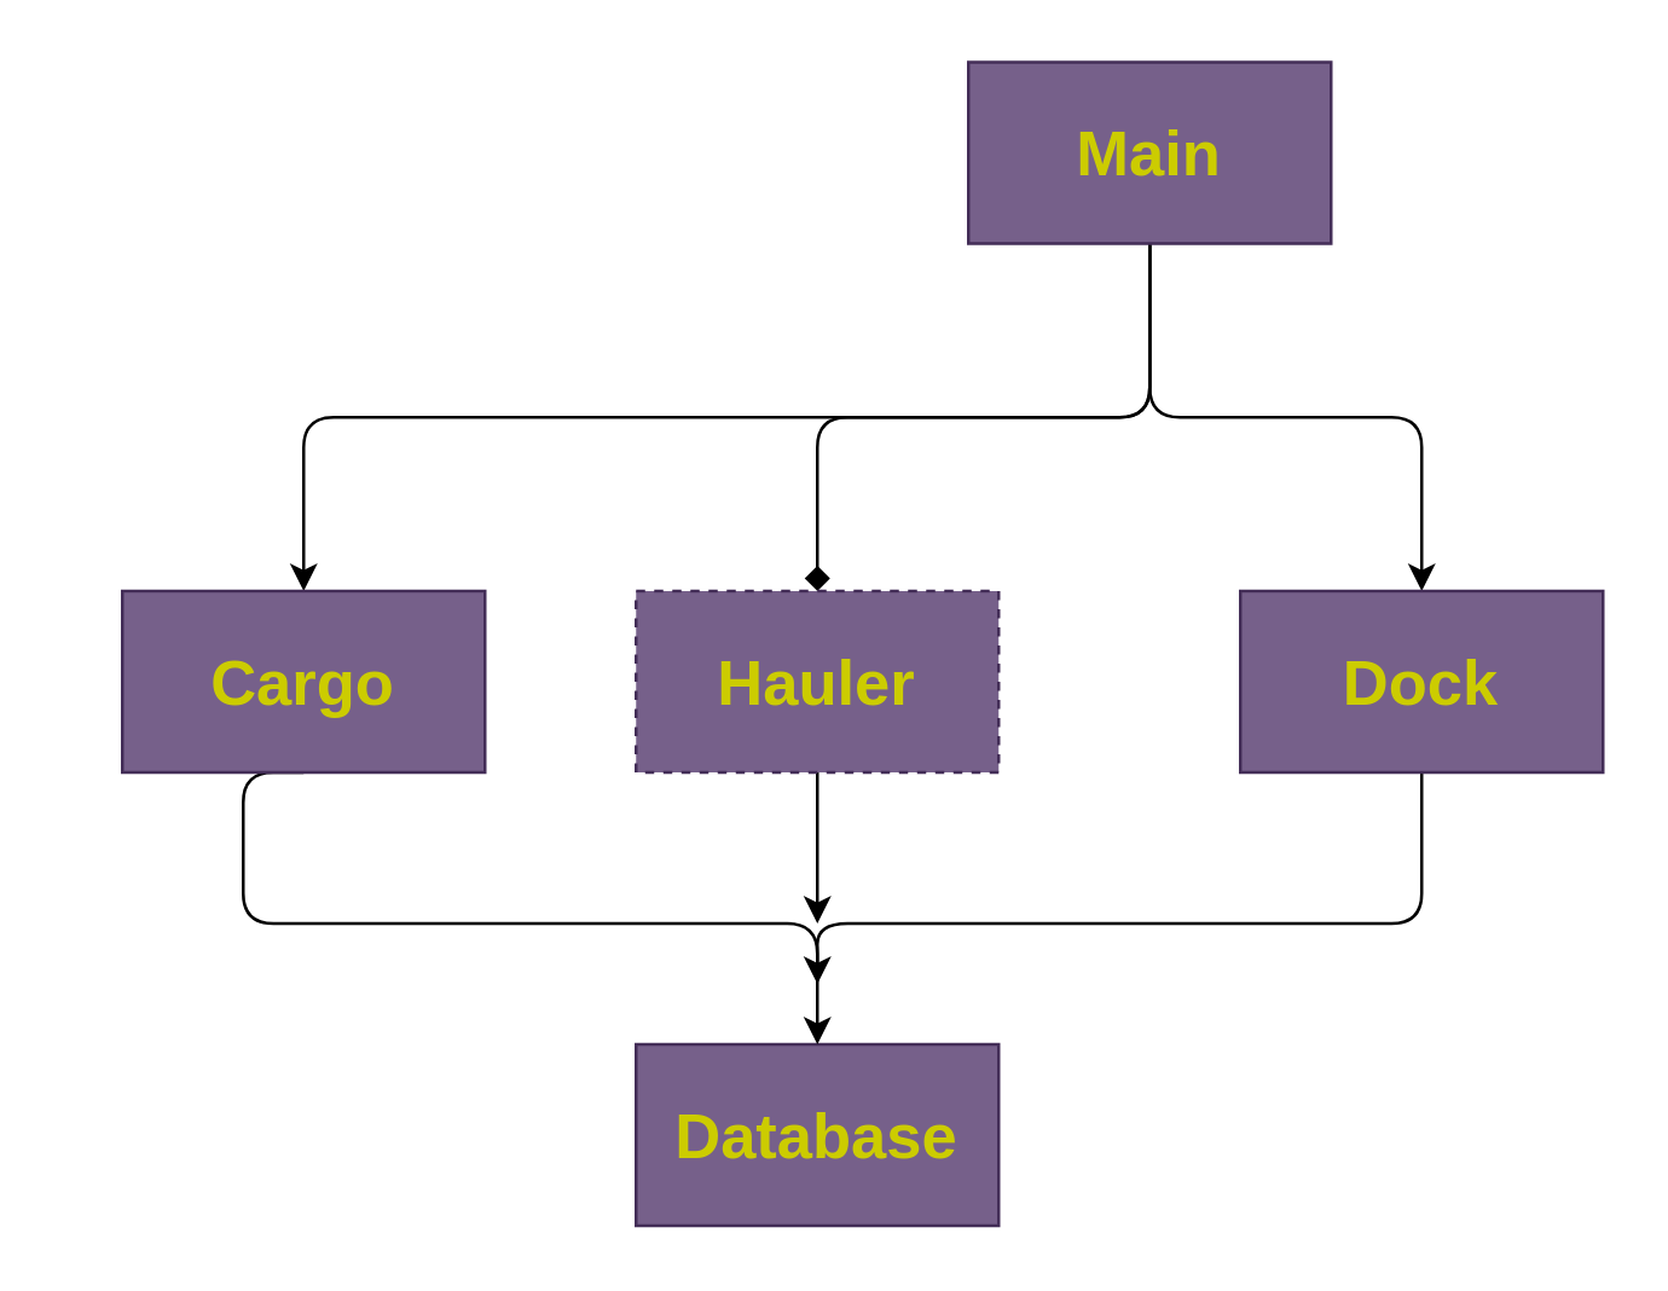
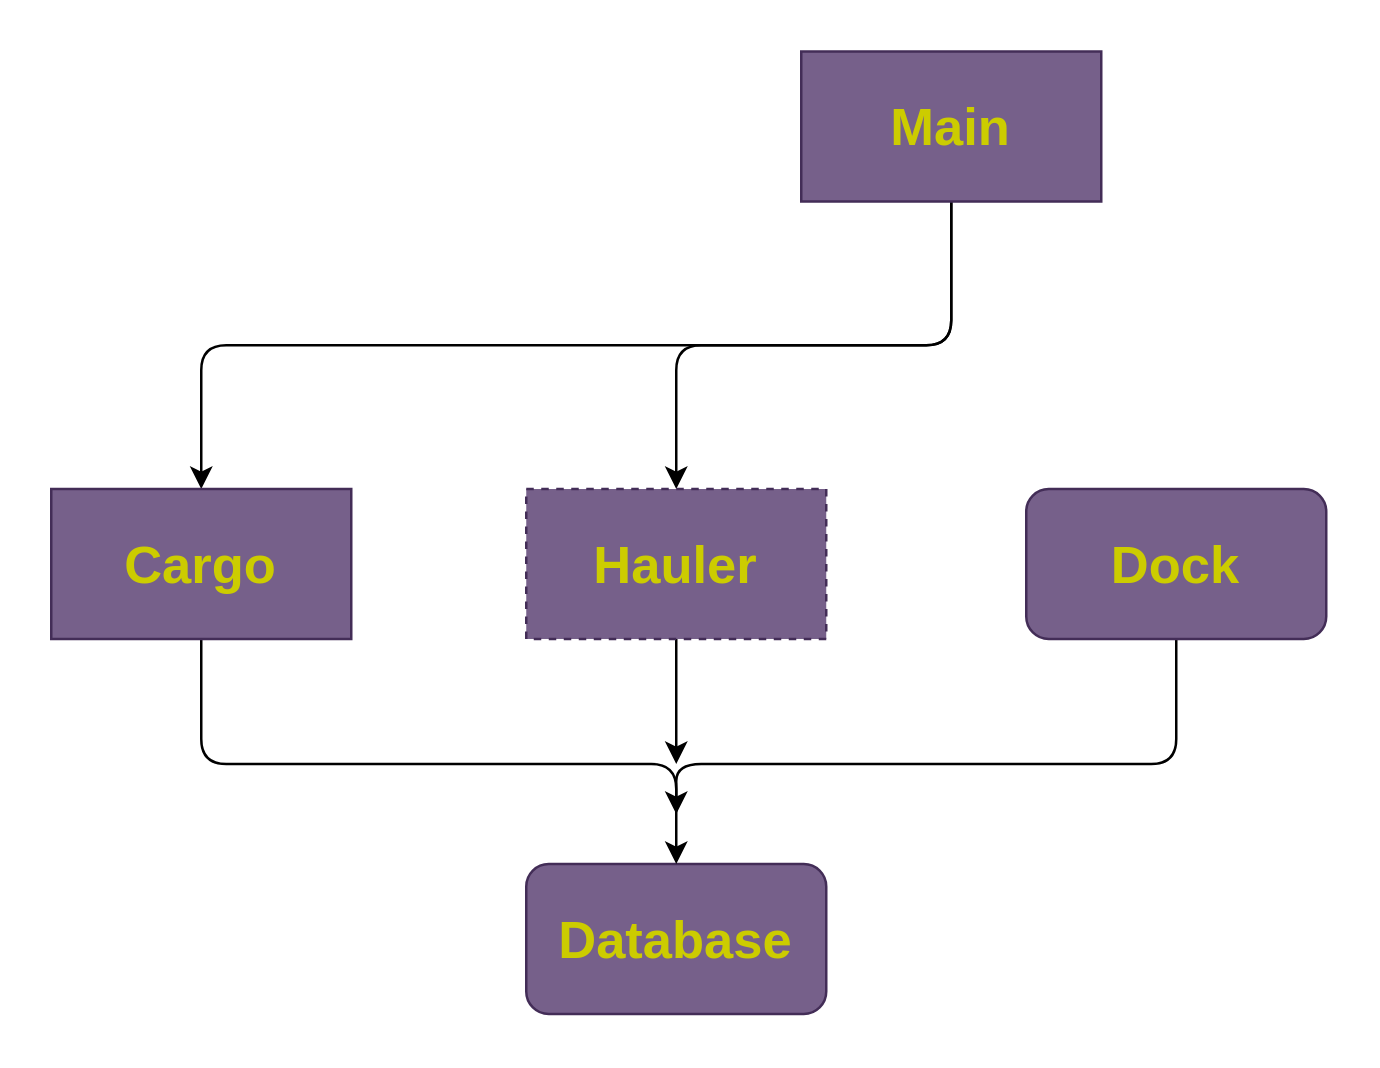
- <mxCell id="4" style="edgeStyle=orthogonalEdgeStyle;html=1;exitX=0.5;exitY=1;exitDx=0;exitDy=0;entryX=0.5;entryY=0;entryDx=0;entryDy=0;fontSize=21;fontColor=#CCCC00;" edge="1" parent="1" source="5" target="12"><mxGeometry relative="1" as="geometry" /></mxCell>
- <mxCell id="3" style="edgeStyle=orthogonalEdgeStyle;html=1;exitX=0.5;exitY=1;exitDx=0;exitDy=0;entryX=0.5;entryY=0;entryDx=0;entryDy=0;fontSize=21;fontColor=#CCCC00;endArrow=diamond;" edge="1" parent="1" source="5" target="10"><mxGeometry relative="1" as="geometry" /></mxCell>
+ <mxCell id="3" style="edgeStyle=orthogonalEdgeStyle;html=1;exitX=0.5;exitY=1;exitDx=0;exitDy=0;entryX=0.5;entryY=0;entryDx=0;entryDy=0;fontSize=21;fontColor=#CCCC00;" edge="1" parent="1" source="5" target="10"><mxGeometry relative="1" as="geometry" /></mxCell>
- <mxCell id="8" value="&lt;b&gt;&lt;font color=&quot;#cccc00&quot;&gt;Cargo&lt;/font&gt;&lt;/b&gt;" style="whiteSpace=wrap;html=1;fontSize=21;fontColor=#ffffff;fillColor=#76608a;strokeColor=#432D57;" vertex="1" parent="1"><mxGeometry x="40" y="195" width="120" height="60" as="geometry" /></mxCell>
+ <mxCell id="8" value="&lt;b&gt;&lt;font color=&quot;#cccc00&quot;&gt;Cargo&lt;/font&gt;&lt;/b&gt;" style="whiteSpace=wrap;html=1;fontSize=21;fontColor=#ffffff;fillColor=#76608a;strokeColor=#432D57;" vertex="1" parent="1"><mxGeometry x="20" y="195" width="120" height="60" as="geometry" /></mxCell>
- <mxCell id="12" value="&lt;b&gt;&lt;font color=&quot;#cccc00&quot;&gt;Dock&lt;/font&gt;&lt;/b&gt;" style="whiteSpace=wrap;html=1;fontSize=21;fontColor=#ffffff;fillColor=#76608a;strokeColor=#432D57;" vertex="1" parent="1"><mxGeometry x="410" y="195" width="120" height="60" as="geometry" /></mxCell>
+ <mxCell id="12" value="&lt;b&gt;&lt;font color=&quot;#cccc00&quot;&gt;Dock&lt;/font&gt;&lt;/b&gt;" style="whiteSpace=wrap;html=1;fontSize=21;fontColor=#ffffff;fillColor=#76608a;strokeColor=#432D57;rounded=1;" vertex="1" parent="1"><mxGeometry x="410" y="195" width="120" height="60" as="geometry" /></mxCell>
- <mxCell id="6" value="&lt;b&gt;&lt;font color=&quot;#cccc00&quot;&gt;Database&lt;/font&gt;&lt;/b&gt;" style="whiteSpace=wrap;html=1;fontSize=21;fontColor=#ffffff;fillColor=#76608a;strokeColor=#432D57;" vertex="1" parent="1"><mxGeometry x="210" y="345" width="120" height="60" as="geometry" /></mxCell>
+ <mxCell id="6" value="&lt;b&gt;&lt;font color=&quot;#cccc00&quot;&gt;Database&lt;/font&gt;&lt;/b&gt;" style="whiteSpace=wrap;html=1;fontSize=21;fontColor=#ffffff;fillColor=#76608a;strokeColor=#432D57;rounded=1;" vertex="1" parent="1"><mxGeometry x="210" y="345" width="120" height="60" as="geometry" /></mxCell>
